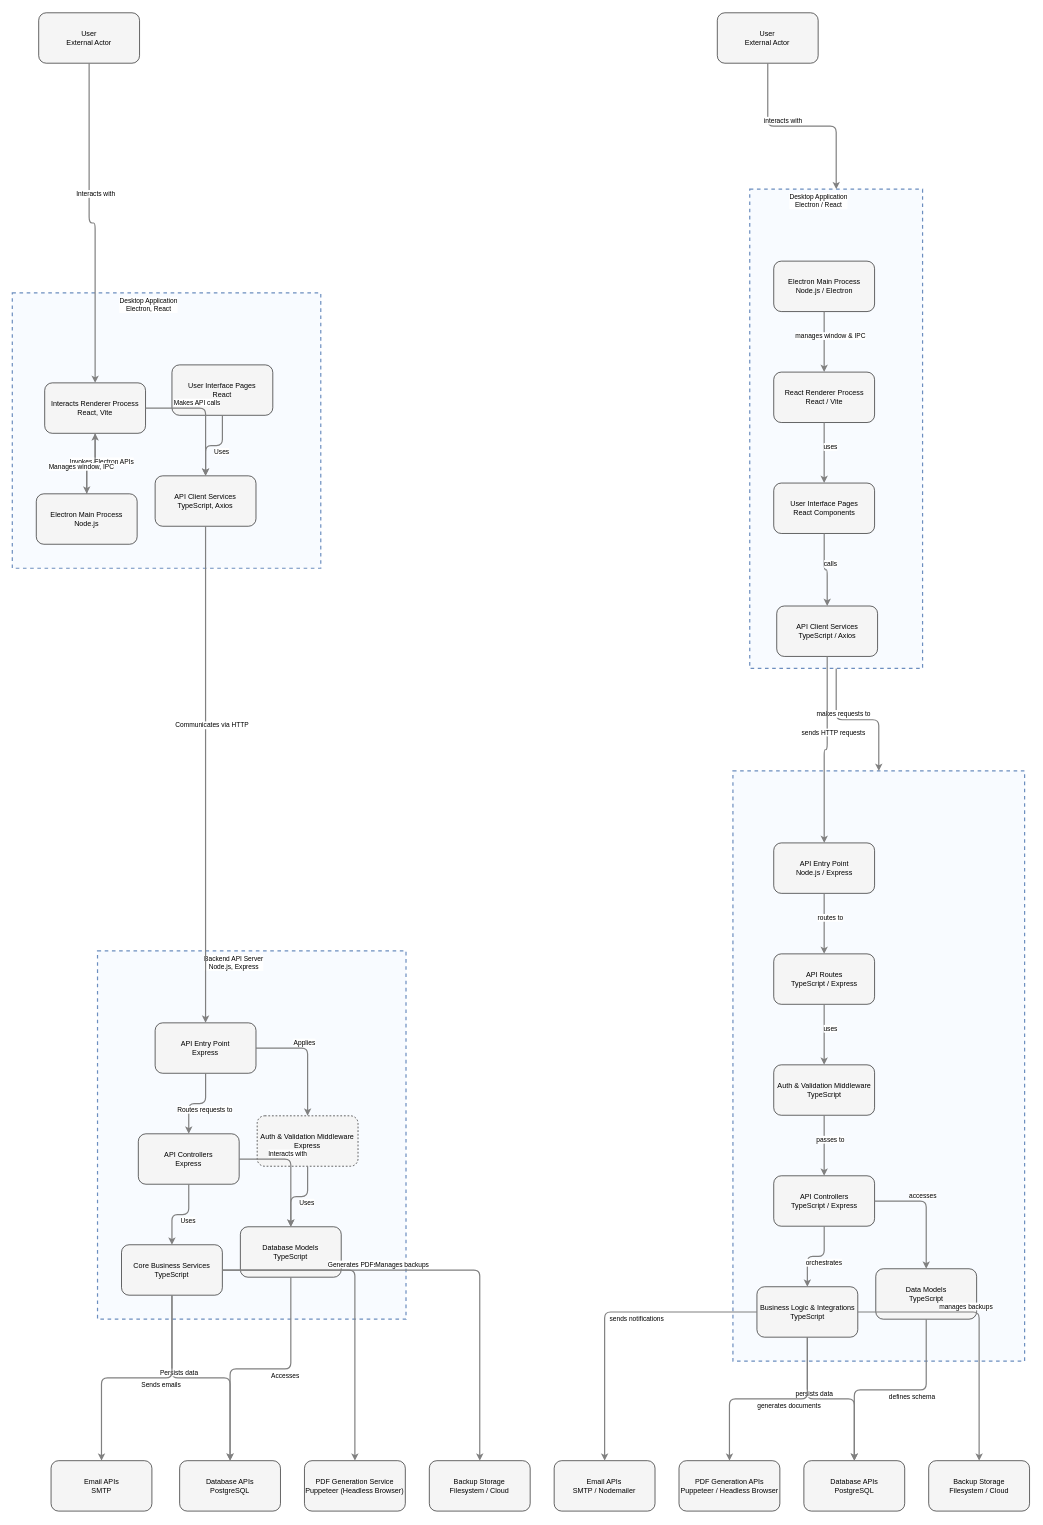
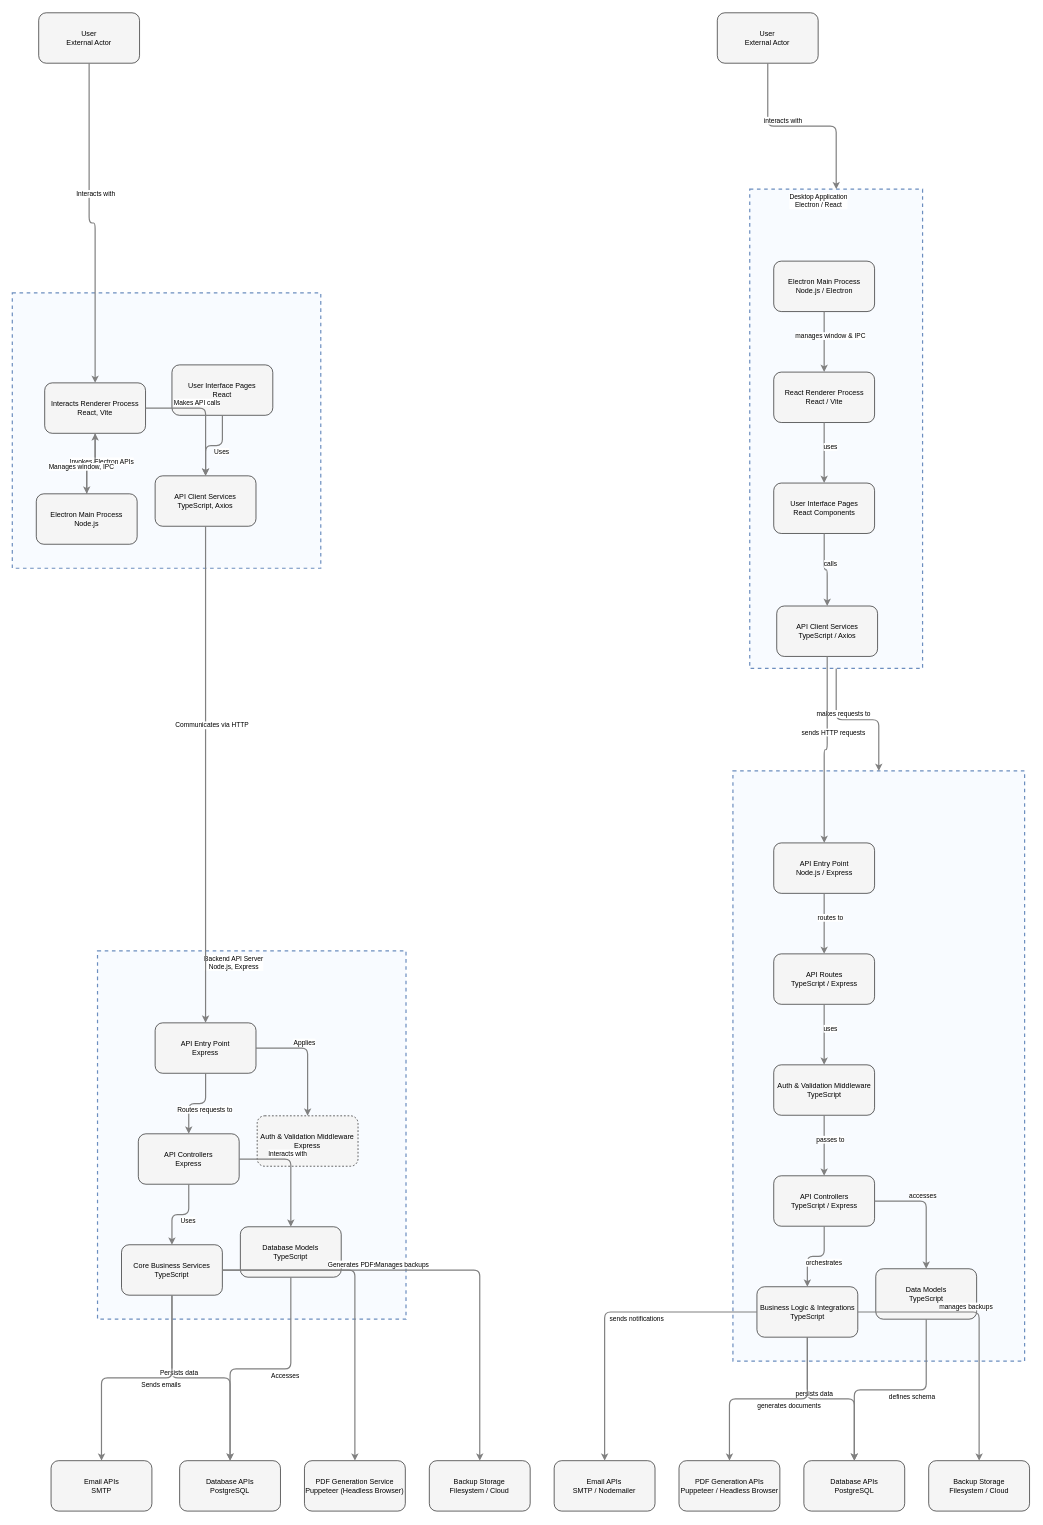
- <mxCell id="5" value="Desktop Application&lt;br&gt;Electron, React" style="edgeLabel;html=1;align=center;verticalAlign=middle;resizable=0;labelBackgroundColor=white;spacing=5" vertex="1" parent="1"><mxGeometry x="28" y="495.039" width="438.342" height="24" as="geometry" /></mxCell>
- <mxCell id="58" style="edgeStyle=orthogonalEdgeStyle;rounded=1;orthogonalLoop=1;jettySize=auto;html=1;strokeColor=#808080;strokeWidth=2;jumpStyle=arc;jumpSize=10;spacing=15;labelBackgroundColor=white;labelBorderColor=none" edge="1" parent="1" source="26" target="27"><mxGeometry relative="1" as="geometry" /></mxCell>
- <mxCell id="59" value="Uses" style="edgeLabel;html=1;align=center;verticalAlign=middle;resizable=0;points=[];" vertex="1" connectable="0" parent="58"><mxGeometry x="-0.2" y="10" relative="1" as="geometry"><mxPoint as="offset" /></mxGeometry></mxCell>
